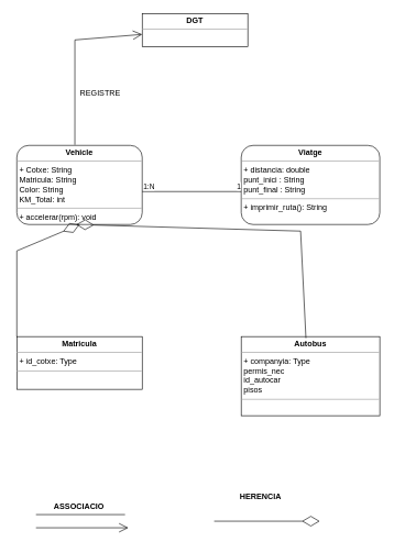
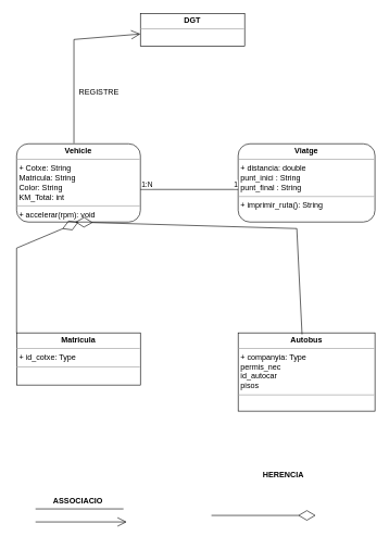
- <mxCell id="8" value="HERENCIA" style="text;align=center;fontStyle=1;verticalAlign=middle;spacingLeft=3;spacingRight=3;strokeColor=none;rotatable=0;points=[[0,0.5],[1,0.5]];portConstraint=eastwest;html=1;" vertex="1" parent="1"><mxGeometry x="349" y="740" width="80" height="26" as="geometry" /></mxCell>
+ <mxCell id="8" value="HERENCIA" style="text;align=center;fontStyle=1;verticalAlign=middle;spacingLeft=3;spacingRight=3;strokeColor=none;rotatable=0;points=[[0,0.5],[1,0.5]];portConstraint=eastwest;html=1;" vertex="1" parent="1"><mxGeometry x="389" y="715" width="80" height="26" as="geometry" /></mxCell>
